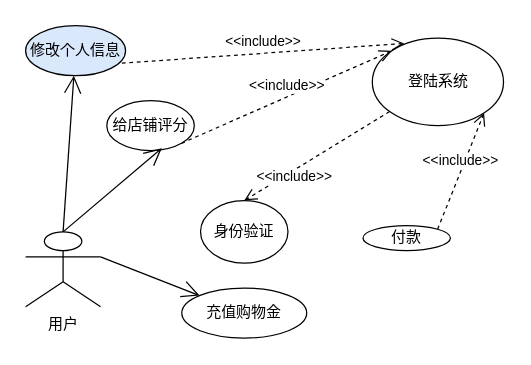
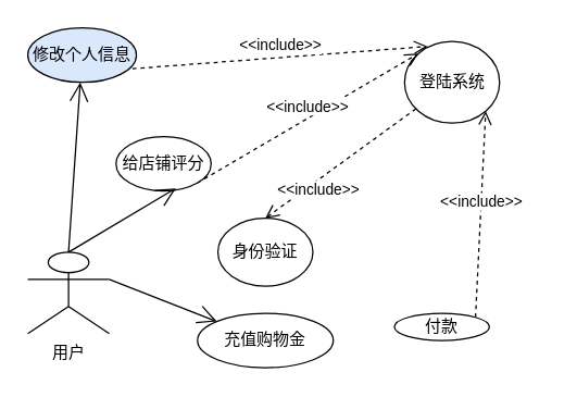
- <mxCell id="3" value="登陆系统" style="ellipse;whiteSpace=wrap;html=1;" parent="1" vertex="1"><mxGeometry x="297.5" y="30" width="105" height="70" as="geometry" /></mxCell>
+ <mxCell id="3" value="登陆系统" style="ellipse;whiteSpace=wrap;html=1;" parent="1" vertex="1"><mxGeometry x="297.5" y="30" width="70" height="60" as="geometry" /></mxCell>
- <mxCell id="14" value="给店铺评分" style="ellipse;whiteSpace=wrap;html=1;" parent="1" vertex="1"><mxGeometry x="85" y="80" width="70" height="40" as="geometry" /></mxCell>
+ <mxCell id="14" value="给店铺评分" style="ellipse;whiteSpace=wrap;html=1;" parent="1" vertex="1"><mxGeometry x="85" y="100" width="70" height="40" as="geometry" /></mxCell>
- <mxCell id="7" value="付款" style="ellipse;whiteSpace=wrap;html=1;" parent="1" vertex="1"><mxGeometry x="290" y="180" width="70" height="20" as="geometry" /></mxCell>
+ <mxCell id="7" value="付款" style="ellipse;whiteSpace=wrap;html=1;" parent="1" vertex="1"><mxGeometry x="290" y="230" width="70" height="20" as="geometry" /></mxCell>
